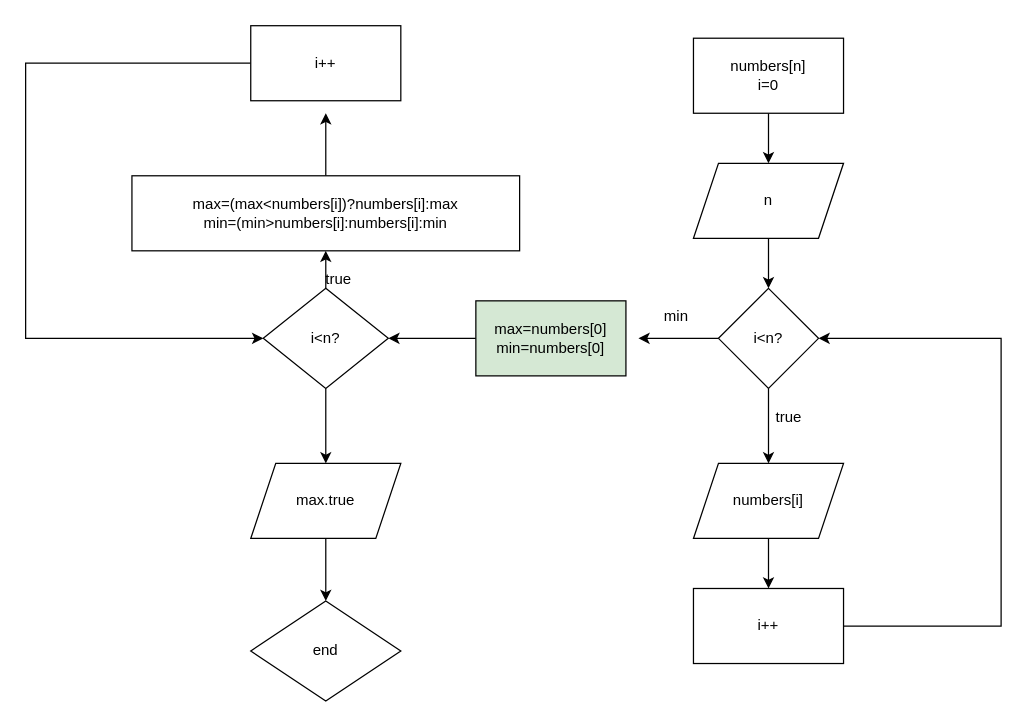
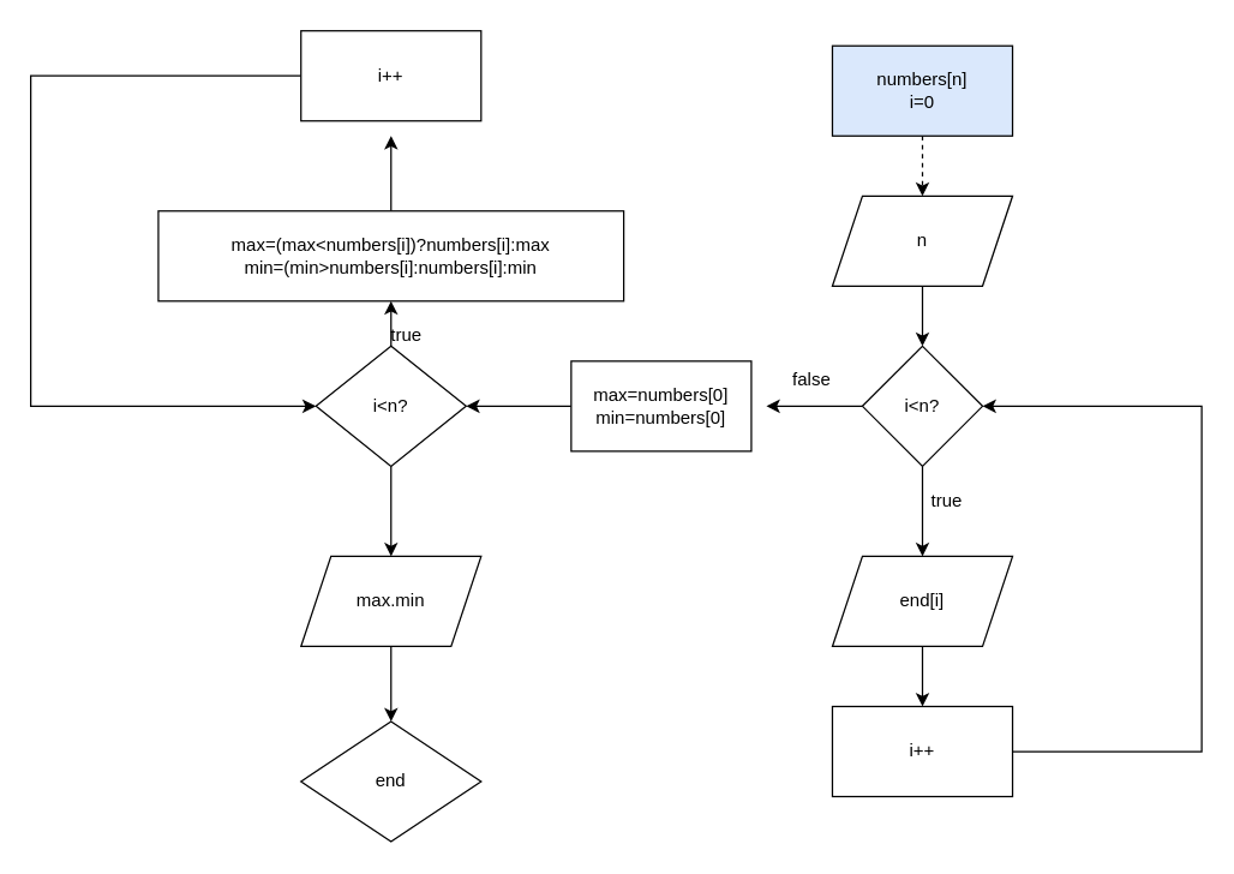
- <mxCell id="3" value="numbers[n]&lt;br&gt;i=0" style="rounded=0;whiteSpace=wrap;html=1;" vertex="1" parent="1"><mxGeometry x="554" y="30" width="120" height="60" as="geometry" /></mxCell>
+ <mxCell id="3" value="numbers[n]&lt;br&gt;i=0" style="rounded=0;whiteSpace=wrap;html=1;fillColor=#dae8fc;" vertex="1" parent="1"><mxGeometry x="554" y="30" width="120" height="60" as="geometry" /></mxCell>
- <mxCell id="2" style="edgeStyle=orthogonalEdgeStyle;rounded=0;orthogonalLoop=1;jettySize=auto;html=1;" edge="1" parent="1" source="3" target="5"><mxGeometry relative="1" as="geometry" /></mxCell>
+ <mxCell id="2" style="edgeStyle=orthogonalEdgeStyle;rounded=0;orthogonalLoop=1;jettySize=auto;html=1;dashed=1;" edge="1" parent="1" source="3" target="5"><mxGeometry relative="1" as="geometry" /></mxCell>
- <mxCell id="12" value="min" style="text;html=1;align=center;verticalAlign=middle;resizable=0;points=[];autosize=1;strokeColor=none;fillColor=none;" vertex="1" parent="1"><mxGeometry x="515" y="238" width="50" height="30" as="geometry" /></mxCell>
+ <mxCell id="12" value="false" style="text;html=1;align=center;verticalAlign=middle;resizable=0;points=[];autosize=1;strokeColor=none;fillColor=none;" vertex="1" parent="1"><mxGeometry x="515" y="238" width="50" height="30" as="geometry" /></mxCell>
- <mxCell id="16" value="max=numbers[0]&lt;br&gt;min=numbers[0]" style="rounded=0;whiteSpace=wrap;html=1;fillColor=#d5e8d4;" vertex="1" parent="1"><mxGeometry x="380" y="240" width="120" height="60" as="geometry" /></mxCell>
+ <mxCell id="16" value="max=numbers[0]&lt;br&gt;min=numbers[0]" style="rounded=0;whiteSpace=wrap;html=1;" vertex="1" parent="1"><mxGeometry x="380" y="240" width="120" height="60" as="geometry" /></mxCell>
- <mxCell id="26" value="max.true" style="shape=parallelogram;perimeter=parallelogramPerimeter;whiteSpace=wrap;html=1;fixedSize=1;" vertex="1" parent="1"><mxGeometry y="370" width="120" height="60" as="geometry" x="200" /></mxCell>
+ <mxCell id="26" value="max.min" style="shape=parallelogram;perimeter=parallelogramPerimeter;whiteSpace=wrap;html=1;fixedSize=1;" vertex="1" parent="1"><mxGeometry y="370" width="120" height="60" as="geometry" x="200" /></mxCell>
- <mxCell id="11" value="numbers[i]" style="shape=parallelogram;perimeter=parallelogramPerimeter;whiteSpace=wrap;html=1;fixedSize=1;" vertex="1" parent="1"><mxGeometry x="554" y="370" width="120" height="60" as="geometry" /></mxCell>
+ <mxCell id="11" value="end[i]" style="shape=parallelogram;perimeter=parallelogramPerimeter;whiteSpace=wrap;html=1;fixedSize=1;" vertex="1" parent="1"><mxGeometry x="554" y="370" width="120" height="60" as="geometry" /></mxCell>
